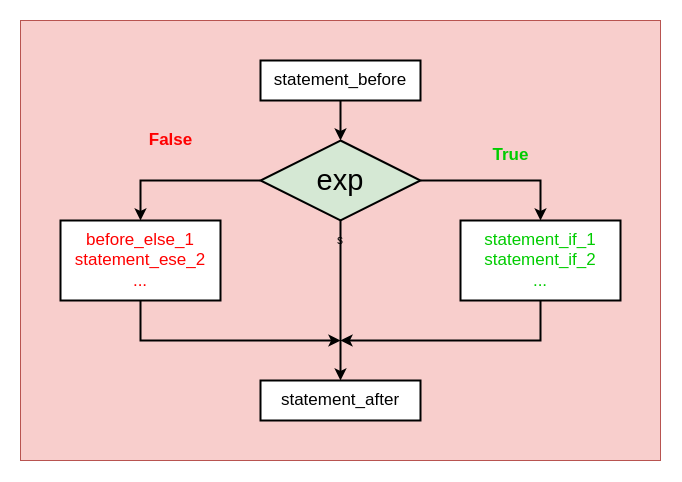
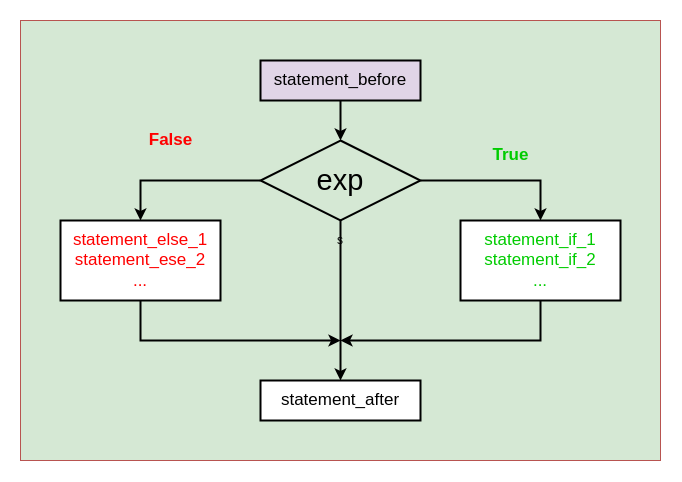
- <mxCell id="3" value="statement_before" style="rounded=0;whiteSpace=wrap;html=1;strokeWidth=2;fontSize=17;" parent="1" vertex="1"><mxGeometry x="260" y="60" width="160" height="40" as="geometry" /></mxCell>
+ <mxCell id="3" value="statement_before" style="rounded=0;whiteSpace=wrap;html=1;strokeWidth=2;fontSize=17;fillColor=#e1d5e7;" parent="1" vertex="1"><mxGeometry x="260" y="60" width="160" height="40" as="geometry" /></mxCell>
- <mxCell id="2" value="s" style="rounded=0;whiteSpace=wrap;html=1;fillColor=#f8cecc;strokeColor=#b85450;" vertex="1" parent="1"><mxGeometry x="20" y="20" width="640" height="440" as="geometry" /></mxCell>
+ <mxCell id="2" value="s" style="rounded=0;whiteSpace=wrap;html=1;fillColor=#d5e8d4;strokeColor=#b85450;" vertex="1" parent="1"><mxGeometry x="20" y="20" width="640" height="440" as="geometry" /></mxCell>
- <mxCell id="13" value="before_else_1&lt;div&gt;statement_ese_2&lt;/div&gt;&lt;div&gt;...&lt;/div&gt;" style="rounded=0;whiteSpace=wrap;html=1;strokeWidth=2;fontSize=17;fontColor=#FF0000;fontStyle=0" vertex="1" parent="1"><mxGeometry x="60" y="220" width="160" height="80" as="geometry" /></mxCell>
+ <mxCell id="13" value="statement_else_1&lt;div&gt;statement_ese_2&lt;/div&gt;&lt;div&gt;...&lt;/div&gt;" style="rounded=0;whiteSpace=wrap;html=1;strokeWidth=2;fontSize=17;fontColor=#FF0000;fontStyle=0" vertex="1" parent="1"><mxGeometry x="60" y="220" width="160" height="80" as="geometry" /></mxCell>
